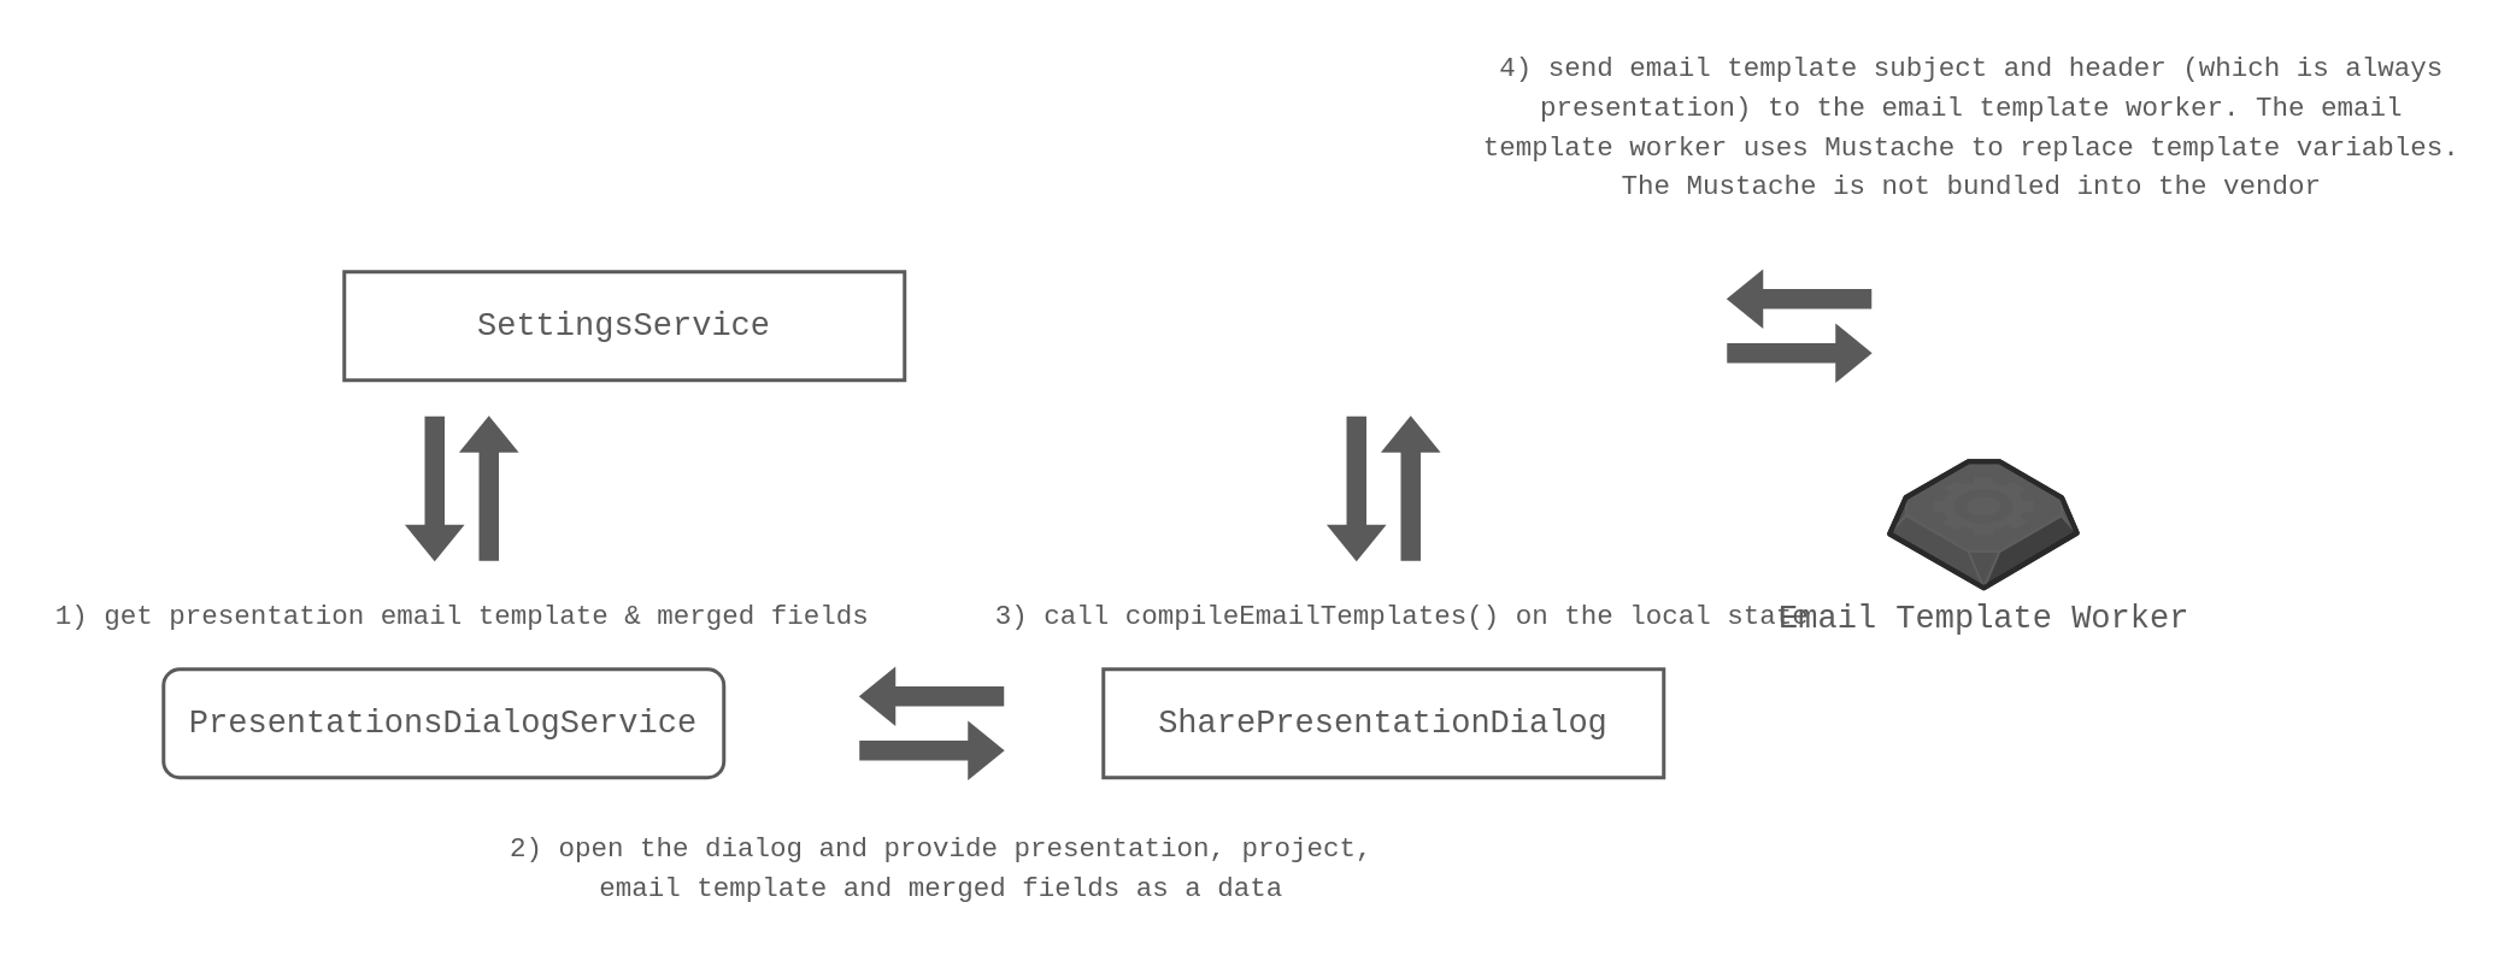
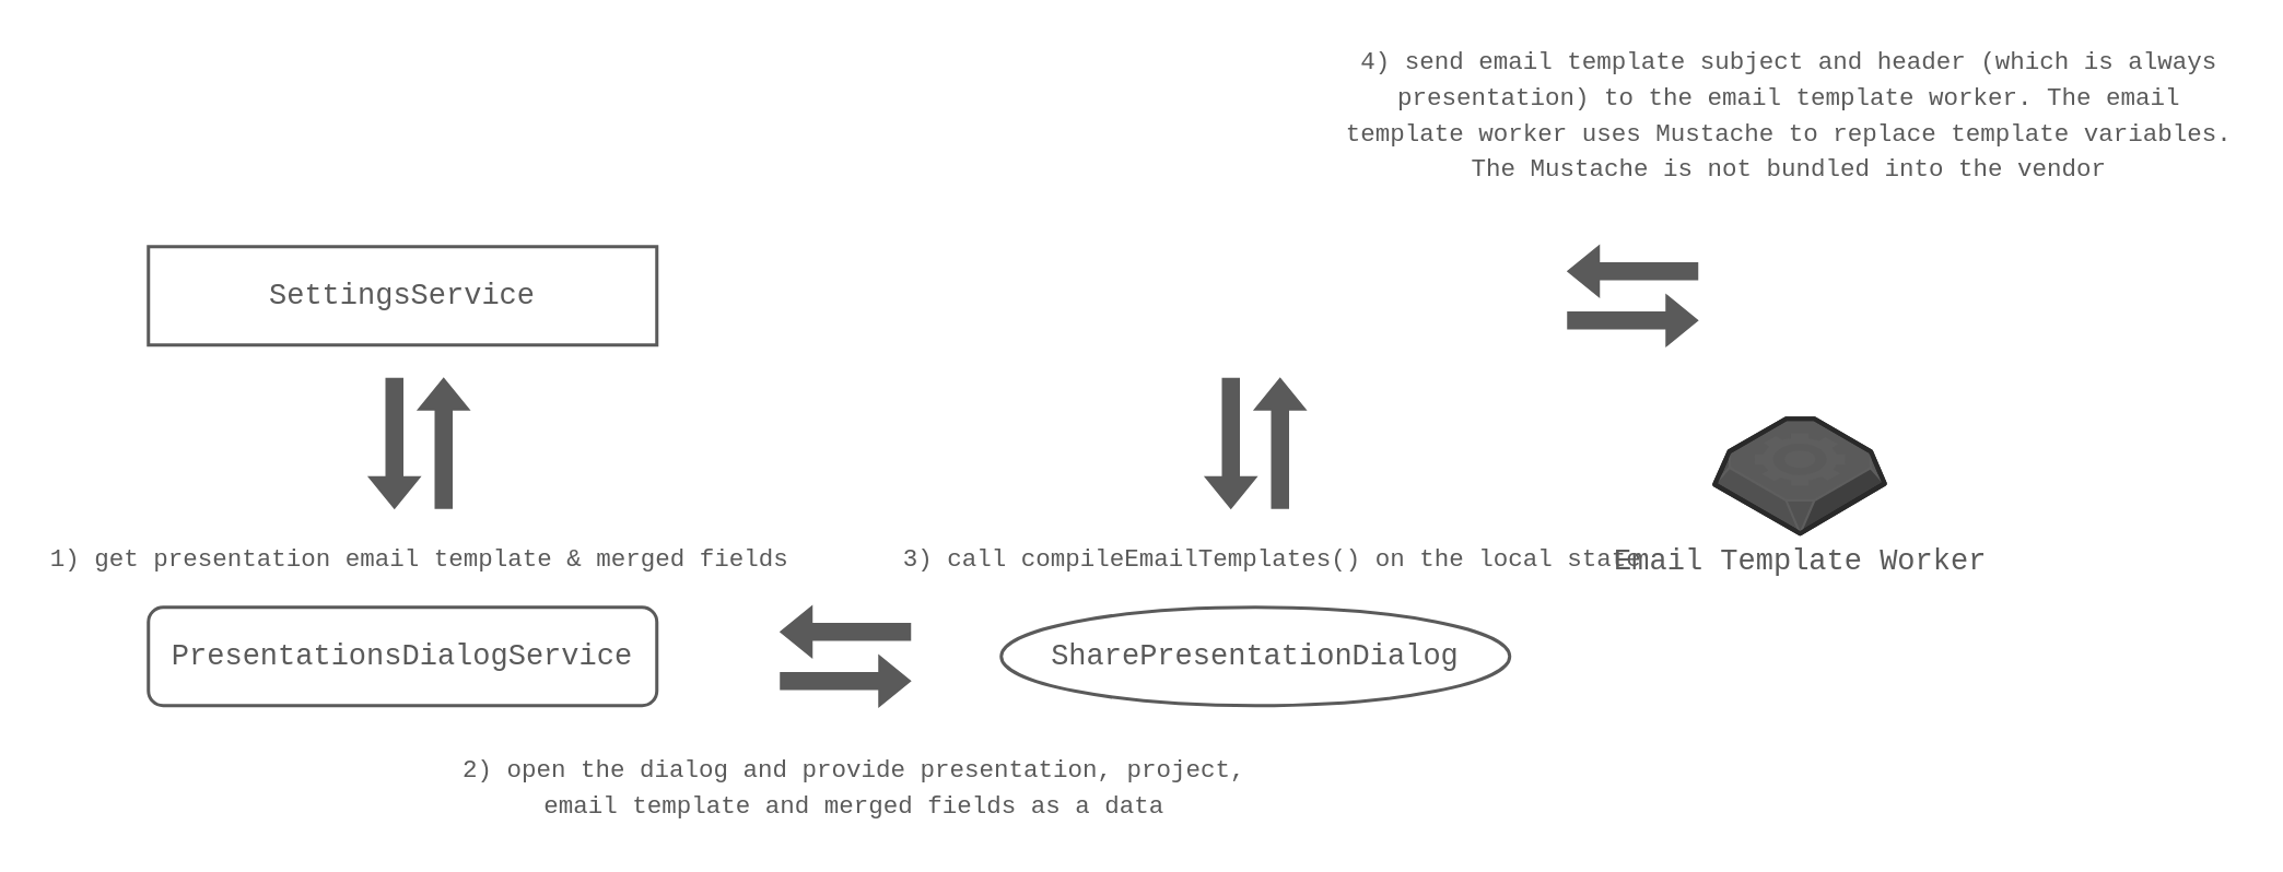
- <mxCell id="3" value="&lt;font color=&quot;#5a5a5a&quot; face=&quot;Courier New&quot; style=&quot;font-size: 18px;&quot;&gt;SettingsService&lt;/font&gt;" style="rounded=0;whiteSpace=wrap;html=1;strokeWidth=2;strokeColor=#5a5a5a;" vertex="1" parent="1"><mxGeometry x="190" y="150" width="310" height="60" as="geometry" /></mxCell>
+ <mxCell id="3" value="&lt;font color=&quot;#5a5a5a&quot; face=&quot;Courier New&quot; style=&quot;font-size: 18px;&quot;&gt;SettingsService&lt;/font&gt;" style="rounded=0;whiteSpace=wrap;html=1;strokeWidth=2;strokeColor=#5a5a5a;" vertex="1" parent="1"><mxGeometry x="90" y="150" width="310" height="60" as="geometry" /></mxCell>
- <mxCell id="7" value="&lt;font face=&quot;Courier New&quot; color=&quot;#5a5a5a&quot;&gt;&lt;span style=&quot;font-size: 18px;&quot;&gt;SharePresentationDialog&lt;/span&gt;&lt;/font&gt;" style="rounded=0;whiteSpace=wrap;html=1;strokeWidth=2;strokeColor=#5a5a5a;" vertex="1" parent="1"><mxGeometry x="610" y="370" width="310" height="60" as="geometry" /></mxCell>
+ <mxCell id="7" value="&lt;font face=&quot;Courier New&quot; color=&quot;#5a5a5a&quot;&gt;&lt;span style=&quot;font-size: 18px;&quot;&gt;SharePresentationDialog&lt;/span&gt;&lt;/font&gt;" style="ellipse;whiteSpace=wrap;html=1;strokeWidth=2;strokeColor=#5a5a5a;" vertex="1" parent="1"><mxGeometry x="610" y="370" width="310" height="60" as="geometry" /></mxCell>
